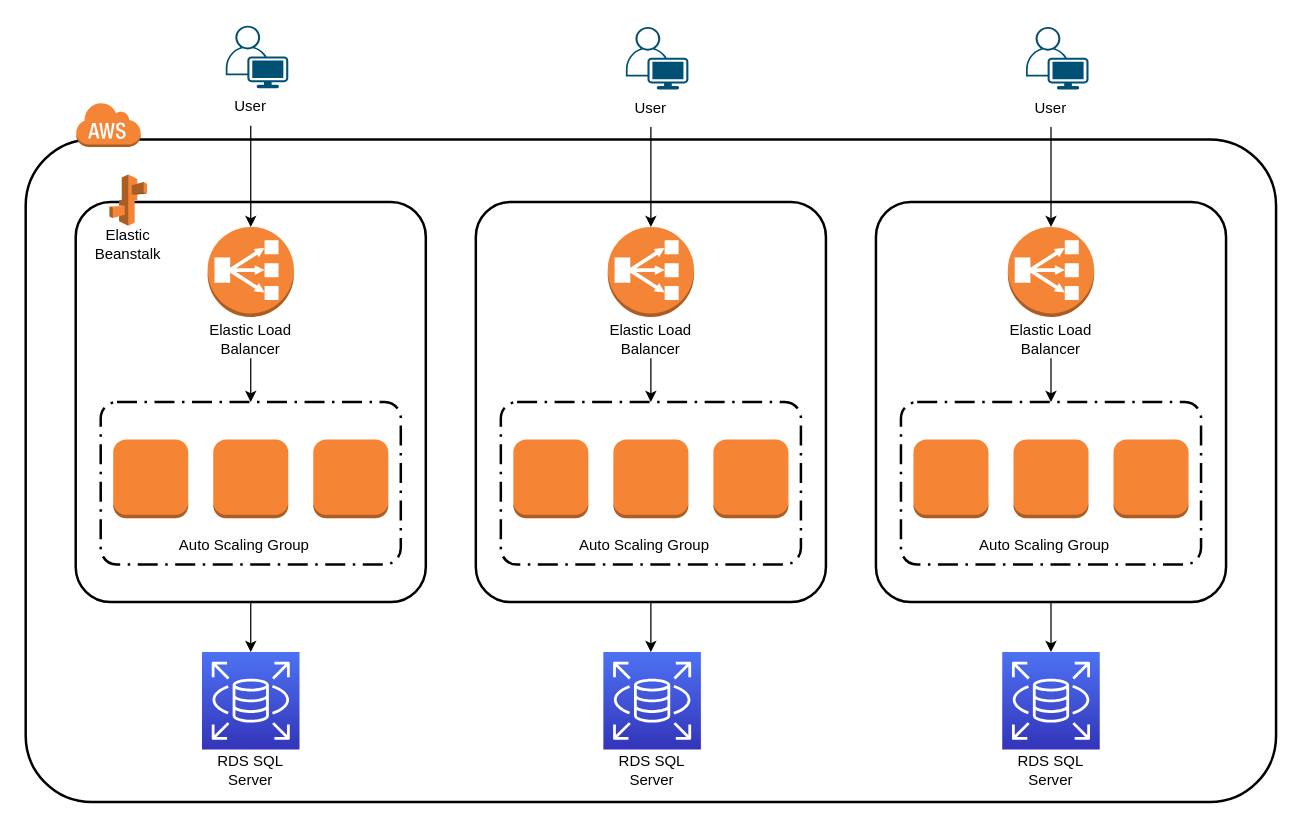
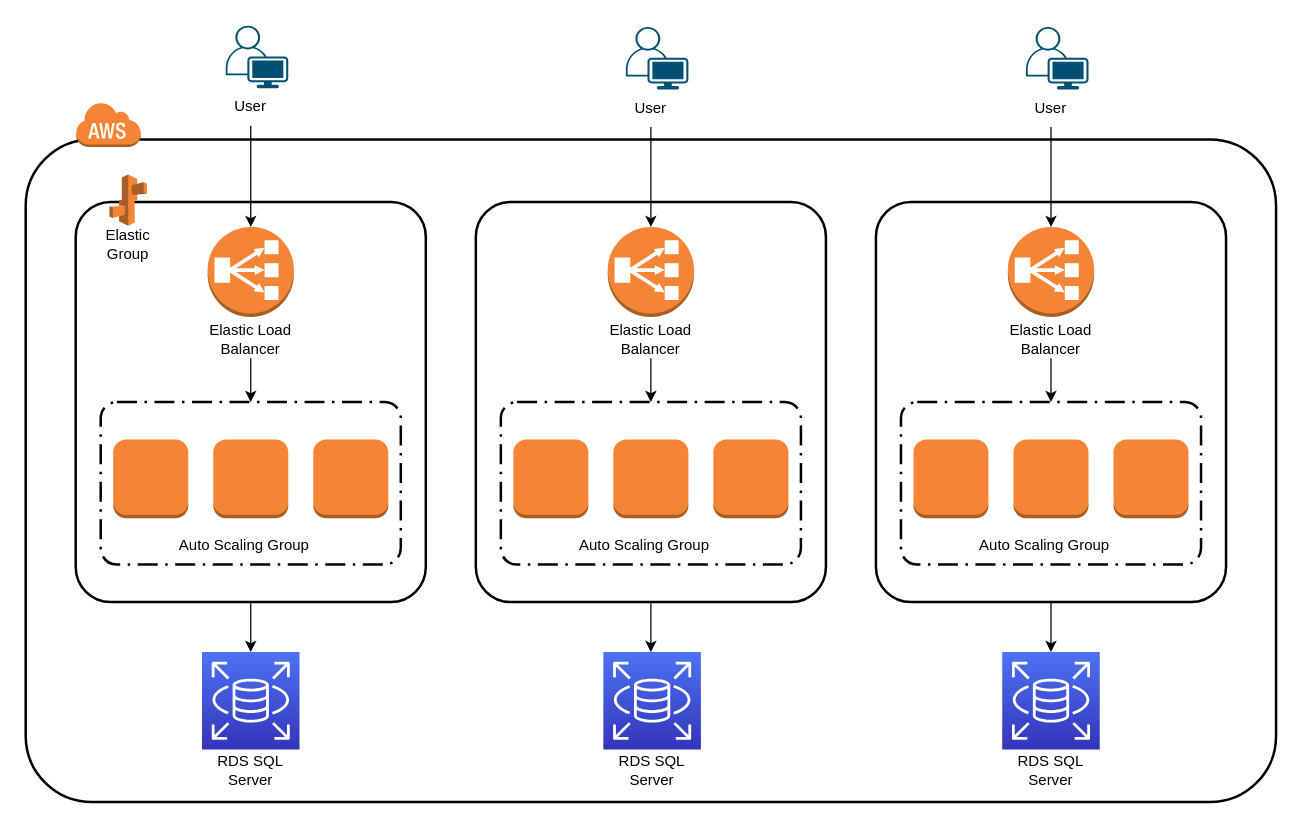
- <mxCell id="25" value="Elastic Beanstalk" style="text;html=1;strokeColor=none;fillColor=none;align=center;verticalAlign=middle;whiteSpace=wrap;rounded=0;" parent="23" vertex="1"><mxGeometry x="-15" y="41" width="60" height="30" as="geometry" /></mxCell>
+ <mxCell id="25" value="Elastic Group" style="text;html=1;strokeColor=none;fillColor=none;align=center;verticalAlign=middle;whiteSpace=wrap;rounded=0;" parent="23" vertex="1"><mxGeometry x="-15" y="41" width="60" height="30" as="geometry" /></mxCell>
